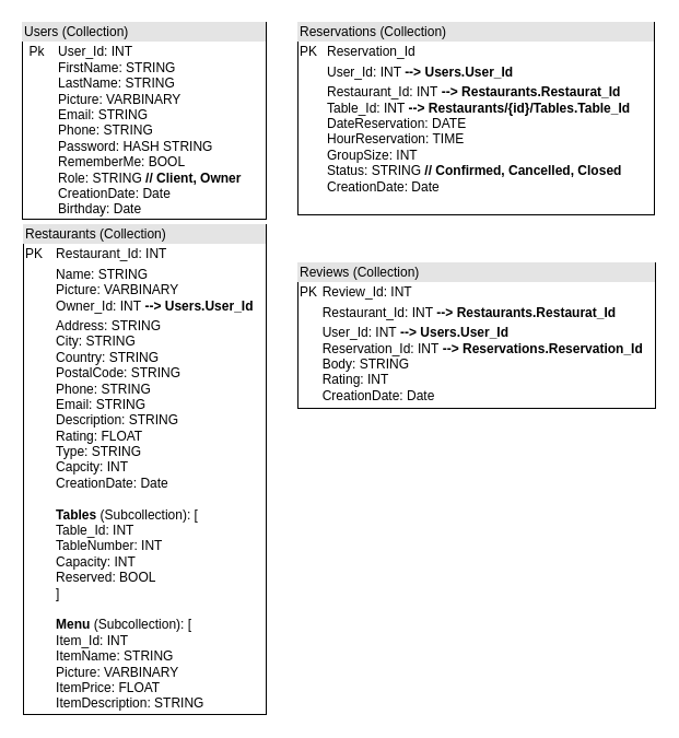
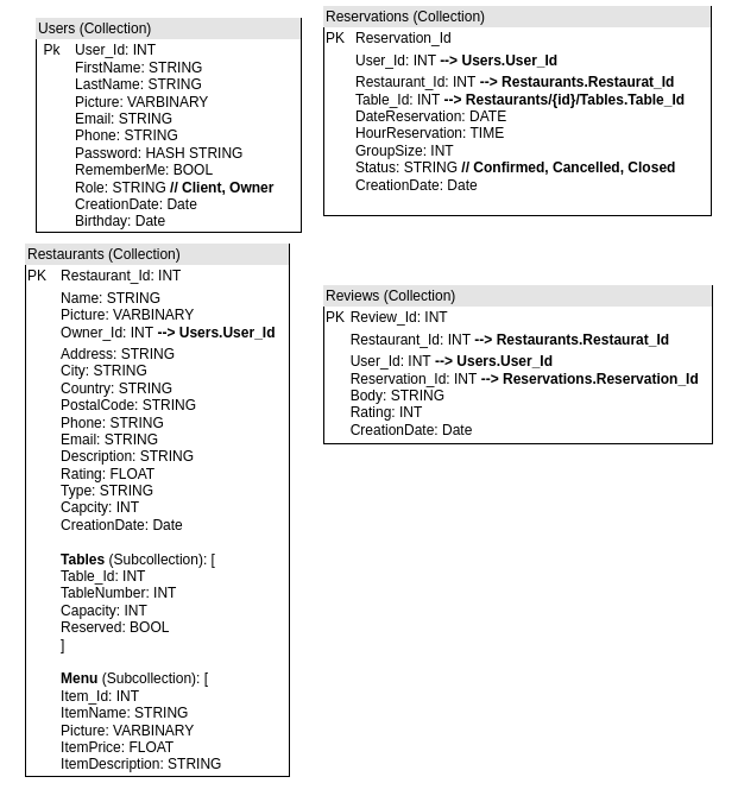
- <mxCell id="4" value="&lt;div style=&quot;box-sizing: border-box; width: 100%; background: rgb(228, 228, 228); padding: 2px;&quot;&gt;Reservations&amp;nbsp;&lt;span style=&quot;color: light-dark(rgb(0, 0, 0), rgb(255, 255, 255));&quot;&gt;(Collection)&lt;/span&gt;&lt;span style=&quot;background-color: transparent; color: light-dark(rgb(0, 0, 0), rgb(255, 255, 255)); white-space: pre;&quot;&gt;&#09;&lt;/span&gt;&lt;/div&gt;&lt;table style=&quot;width:100%;font-size:1em;&quot; cellpadding=&quot;2&quot; cellspacing=&quot;0&quot;&gt;&lt;tbody&gt;&lt;tr&gt;&lt;td&gt;PK&amp;nbsp;&lt;/td&gt;&lt;td&gt;Reservation_Id&lt;/td&gt;&lt;/tr&gt;&lt;tr&gt;&lt;td&gt;&lt;br&gt;&lt;/td&gt;&lt;td&gt;User_Id: INT &lt;b&gt;--&amp;gt; Users.User_Id&lt;/b&gt;&lt;/td&gt;&lt;/tr&gt;&lt;tr&gt;&lt;td&gt;&lt;/td&gt;&lt;td&gt;Restaurant_Id: INT&amp;nbsp;&lt;b&gt;--&amp;gt; Restaurants.Restaurat_Id&lt;/b&gt;&lt;br&gt;Table_Id: INT &lt;b&gt;--&amp;gt;&amp;nbsp;Restaurants/{id}/Tables.Table_Id&lt;/b&gt;&lt;br&gt;DateReservation: DATE&lt;br&gt;HourReservation: TIME&lt;br&gt;GroupSize: INT&lt;br&gt;Status: STRING &lt;b&gt;// Confirmed, Cancelled, Closed&lt;br&gt;&lt;/b&gt;CreationDate: Date&lt;b&gt;&lt;/b&gt;&lt;/td&gt;&lt;/tr&gt;&lt;/tbody&gt;&lt;/table&gt;" style="verticalAlign=top;align=left;overflow=fill;html=1;whiteSpace=wrap;" vertex="1" parent="1"><mxGeometry x="272" y="20" width="326" height="176" as="geometry" /></mxCell>
+ <mxCell id="4" value="&lt;div style=&quot;box-sizing: border-box; width: 100%; background: rgb(228, 228, 228); padding: 2px;&quot;&gt;Reservations&amp;nbsp;&lt;span style=&quot;color: light-dark(rgb(0, 0, 0), rgb(255, 255, 255));&quot;&gt;(Collection)&lt;/span&gt;&lt;span style=&quot;background-color: transparent; color: light-dark(rgb(0, 0, 0), rgb(255, 255, 255)); white-space: pre;&quot;&gt;&#09;&lt;/span&gt;&lt;/div&gt;&lt;table style=&quot;width:100%;font-size:1em;&quot; cellpadding=&quot;2&quot; cellspacing=&quot;0&quot;&gt;&lt;tbody&gt;&lt;tr&gt;&lt;td&gt;PK&amp;nbsp;&lt;/td&gt;&lt;td&gt;Reservation_Id&lt;/td&gt;&lt;/tr&gt;&lt;tr&gt;&lt;td&gt;&lt;br&gt;&lt;/td&gt;&lt;td&gt;User_Id: INT &lt;b&gt;--&amp;gt; Users.User_Id&lt;/b&gt;&lt;/td&gt;&lt;/tr&gt;&lt;tr&gt;&lt;td&gt;&lt;/td&gt;&lt;td&gt;Restaurant_Id: INT&amp;nbsp;&lt;b&gt;--&amp;gt; Restaurants.Restaurat_Id&lt;/b&gt;&lt;br&gt;Table_Id: INT &lt;b&gt;--&amp;gt;&amp;nbsp;Restaurants/{id}/Tables.Table_Id&lt;/b&gt;&lt;br&gt;DateReservation: DATE&lt;br&gt;HourReservation: TIME&lt;br&gt;GroupSize: INT&lt;br&gt;Status: STRING &lt;b&gt;// Confirmed, Cancelled, Closed&lt;br&gt;&lt;/b&gt;CreationDate: Date&lt;b&gt;&lt;/b&gt;&lt;/td&gt;&lt;/tr&gt;&lt;/tbody&gt;&lt;/table&gt;" style="verticalAlign=top;align=left;overflow=fill;html=1;whiteSpace=wrap;" vertex="1" parent="1"><mxGeometry x="272" y="5" width="326" height="176" as="geometry" /></mxCell>
- <mxCell id="2" value="&lt;div style=&quot;box-sizing: border-box; width: 100%; background: rgb(228, 228, 228); padding: 2px;&quot;&gt;Users (Collection)&lt;span style=&quot;white-space: pre;&quot;&gt;&#09;&lt;/span&gt;&lt;/div&gt;&lt;table style=&quot;width:100%;font-size:1em;&quot; cellpadding=&quot;2&quot; cellspacing=&quot;0&quot;&gt;&lt;tbody&gt;&lt;tr&gt;&lt;td&gt;&lt;/td&gt;&lt;td&gt;Pk&lt;span style=&quot;white-space: pre;&quot;&gt;&#09;&lt;/span&gt;User_Id: INT&lt;br&gt;&lt;span style=&quot;white-space: pre;&quot;&gt;&#09;&lt;/span&gt;FirstName: STRING&lt;br&gt;&lt;span style=&quot;white-space: pre;&quot;&gt;&#09;&lt;/span&gt;LastName: STRING&lt;br&gt;&lt;span style=&quot;white-space: pre;&quot;&gt;&#09;&lt;/span&gt;Picture:&amp;nbsp;VARBINARY&lt;br&gt;&lt;span style=&quot;white-space: pre;&quot;&gt;&#09;&lt;/span&gt;Email: STRING&lt;br&gt;&lt;span style=&quot;white-space: pre;&quot;&gt;&#09;&lt;/span&gt;Phone: STRING&lt;br&gt;&lt;span style=&quot;white-space: pre;&quot;&gt;&#09;&lt;/span&gt;Password: HASH STRING&lt;br&gt;&lt;span style=&quot;white-space: pre;&quot;&gt;&#09;&lt;/span&gt;RememberMe: BOOL&lt;br&gt;&lt;span style=&quot;white-space: pre;&quot;&gt;&#09;&lt;/span&gt;Role: STRING&amp;nbsp;&lt;b&gt;// Client, Owner&lt;/b&gt;&lt;br&gt;&lt;span style=&quot;white-space: pre;&quot;&gt;&#09;&lt;/span&gt;CreationDate: Date&lt;br&gt;&lt;span style=&quot;white-space: pre;&quot;&gt;&#09;&lt;/span&gt;Birthday: Date&lt;br&gt;&lt;br&gt;&lt;span style=&quot;white-space: pre;&quot;&gt;&#09;&lt;/span&gt;&lt;br&gt;&lt;span style=&quot;white-space: pre;&quot;&gt;&#09;&lt;/span&gt;&lt;br&gt;&lt;/td&gt;&lt;/tr&gt;&lt;tr&gt;&lt;td&gt;&lt;br&gt;&lt;/td&gt;&lt;td&gt;&lt;br&gt;&lt;/td&gt;&lt;/tr&gt;&lt;tr&gt;&lt;td&gt;&lt;br&gt;&lt;/td&gt;&lt;td&gt;&lt;br&gt;&lt;/td&gt;&lt;/tr&gt;&lt;/tbody&gt;&lt;/table&gt;" style="verticalAlign=top;align=left;overflow=fill;html=1;whiteSpace=wrap;" vertex="1" parent="1"><mxGeometry x="20" y="20" width="223" height="180" as="geometry" /></mxCell>
+ <mxCell id="2" value="&lt;div style=&quot;box-sizing: border-box; width: 100%; background: rgb(228, 228, 228); padding: 2px;&quot;&gt;Users (Collection)&lt;span style=&quot;white-space: pre;&quot;&gt;&#09;&lt;/span&gt;&lt;/div&gt;&lt;table style=&quot;width:100%;font-size:1em;&quot; cellpadding=&quot;2&quot; cellspacing=&quot;0&quot;&gt;&lt;tbody&gt;&lt;tr&gt;&lt;td&gt;&lt;/td&gt;&lt;td&gt;Pk&lt;span style=&quot;white-space: pre;&quot;&gt;&#09;&lt;/span&gt;User_Id: INT&lt;br&gt;&lt;span style=&quot;white-space: pre;&quot;&gt;&#09;&lt;/span&gt;FirstName: STRING&lt;br&gt;&lt;span style=&quot;white-space: pre;&quot;&gt;&#09;&lt;/span&gt;LastName: STRING&lt;br&gt;&lt;span style=&quot;white-space: pre;&quot;&gt;&#09;&lt;/span&gt;Picture:&amp;nbsp;VARBINARY&lt;br&gt;&lt;span style=&quot;white-space: pre;&quot;&gt;&#09;&lt;/span&gt;Email: STRING&lt;br&gt;&lt;span style=&quot;white-space: pre;&quot;&gt;&#09;&lt;/span&gt;Phone: STRING&lt;br&gt;&lt;span style=&quot;white-space: pre;&quot;&gt;&#09;&lt;/span&gt;Password: HASH STRING&lt;br&gt;&lt;span style=&quot;white-space: pre;&quot;&gt;&#09;&lt;/span&gt;RememberMe: BOOL&lt;br&gt;&lt;span style=&quot;white-space: pre;&quot;&gt;&#09;&lt;/span&gt;Role: STRING&amp;nbsp;&lt;b&gt;// Client, Owner&lt;/b&gt;&lt;br&gt;&lt;span style=&quot;white-space: pre;&quot;&gt;&#09;&lt;/span&gt;CreationDate: Date&lt;br&gt;&lt;span style=&quot;white-space: pre;&quot;&gt;&#09;&lt;/span&gt;Birthday: Date&lt;br&gt;&lt;br&gt;&lt;span style=&quot;white-space: pre;&quot;&gt;&#09;&lt;/span&gt;&lt;br&gt;&lt;span style=&quot;white-space: pre;&quot;&gt;&#09;&lt;/span&gt;&lt;br&gt;&lt;/td&gt;&lt;/tr&gt;&lt;tr&gt;&lt;td&gt;&lt;br&gt;&lt;/td&gt;&lt;td&gt;&lt;br&gt;&lt;/td&gt;&lt;/tr&gt;&lt;tr&gt;&lt;td&gt;&lt;br&gt;&lt;/td&gt;&lt;td&gt;&lt;br&gt;&lt;/td&gt;&lt;/tr&gt;&lt;/tbody&gt;&lt;/table&gt;" style="verticalAlign=top;align=left;overflow=fill;html=1;whiteSpace=wrap;" vertex="1" parent="1"><mxGeometry x="30" y="15" width="223" height="180" as="geometry" /></mxCell>
